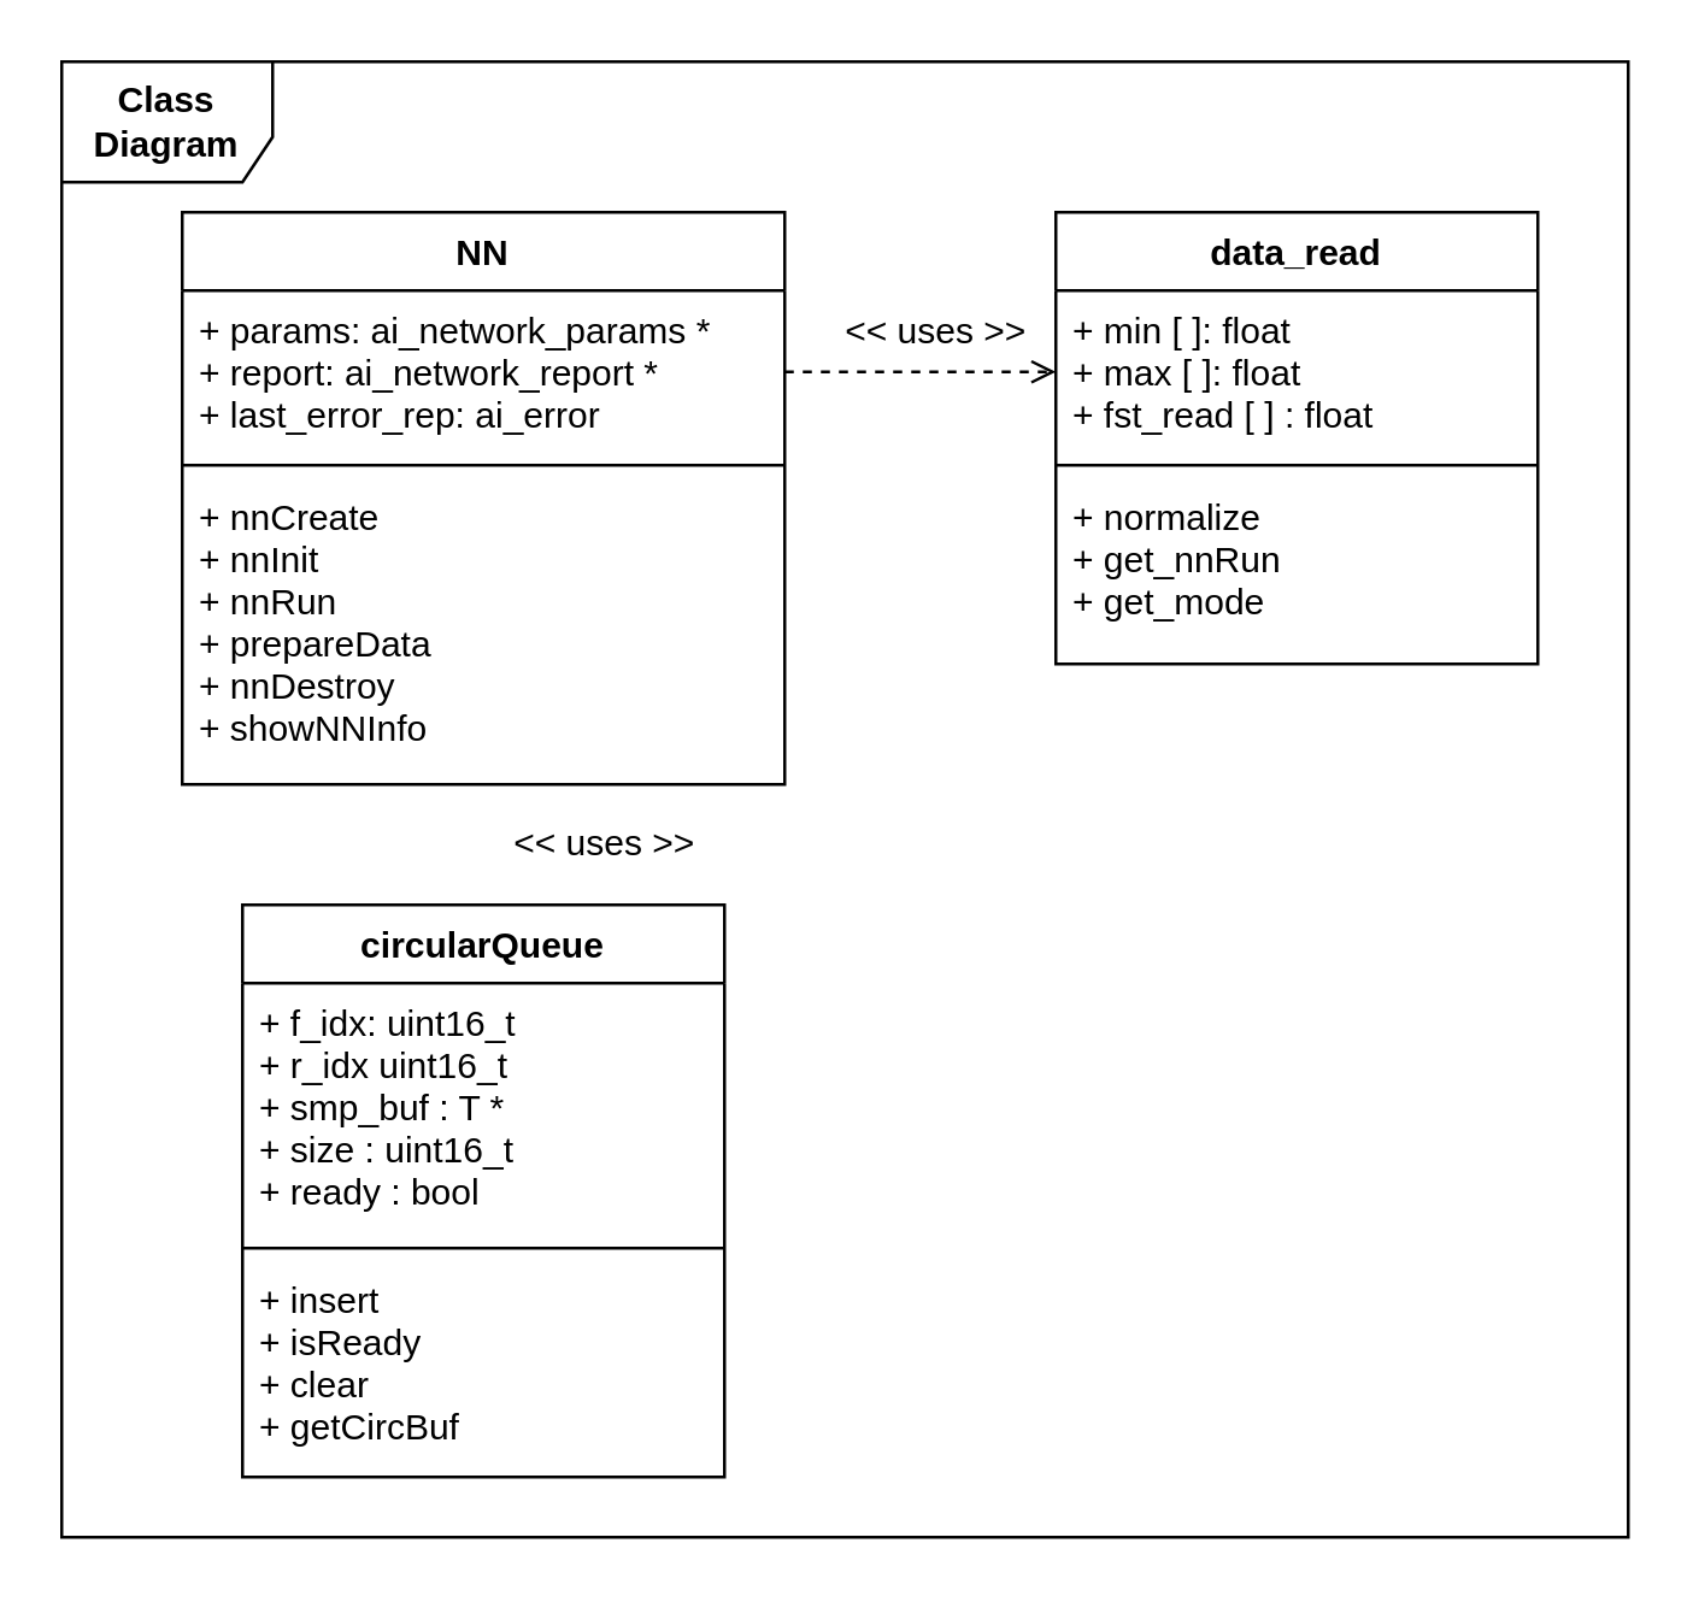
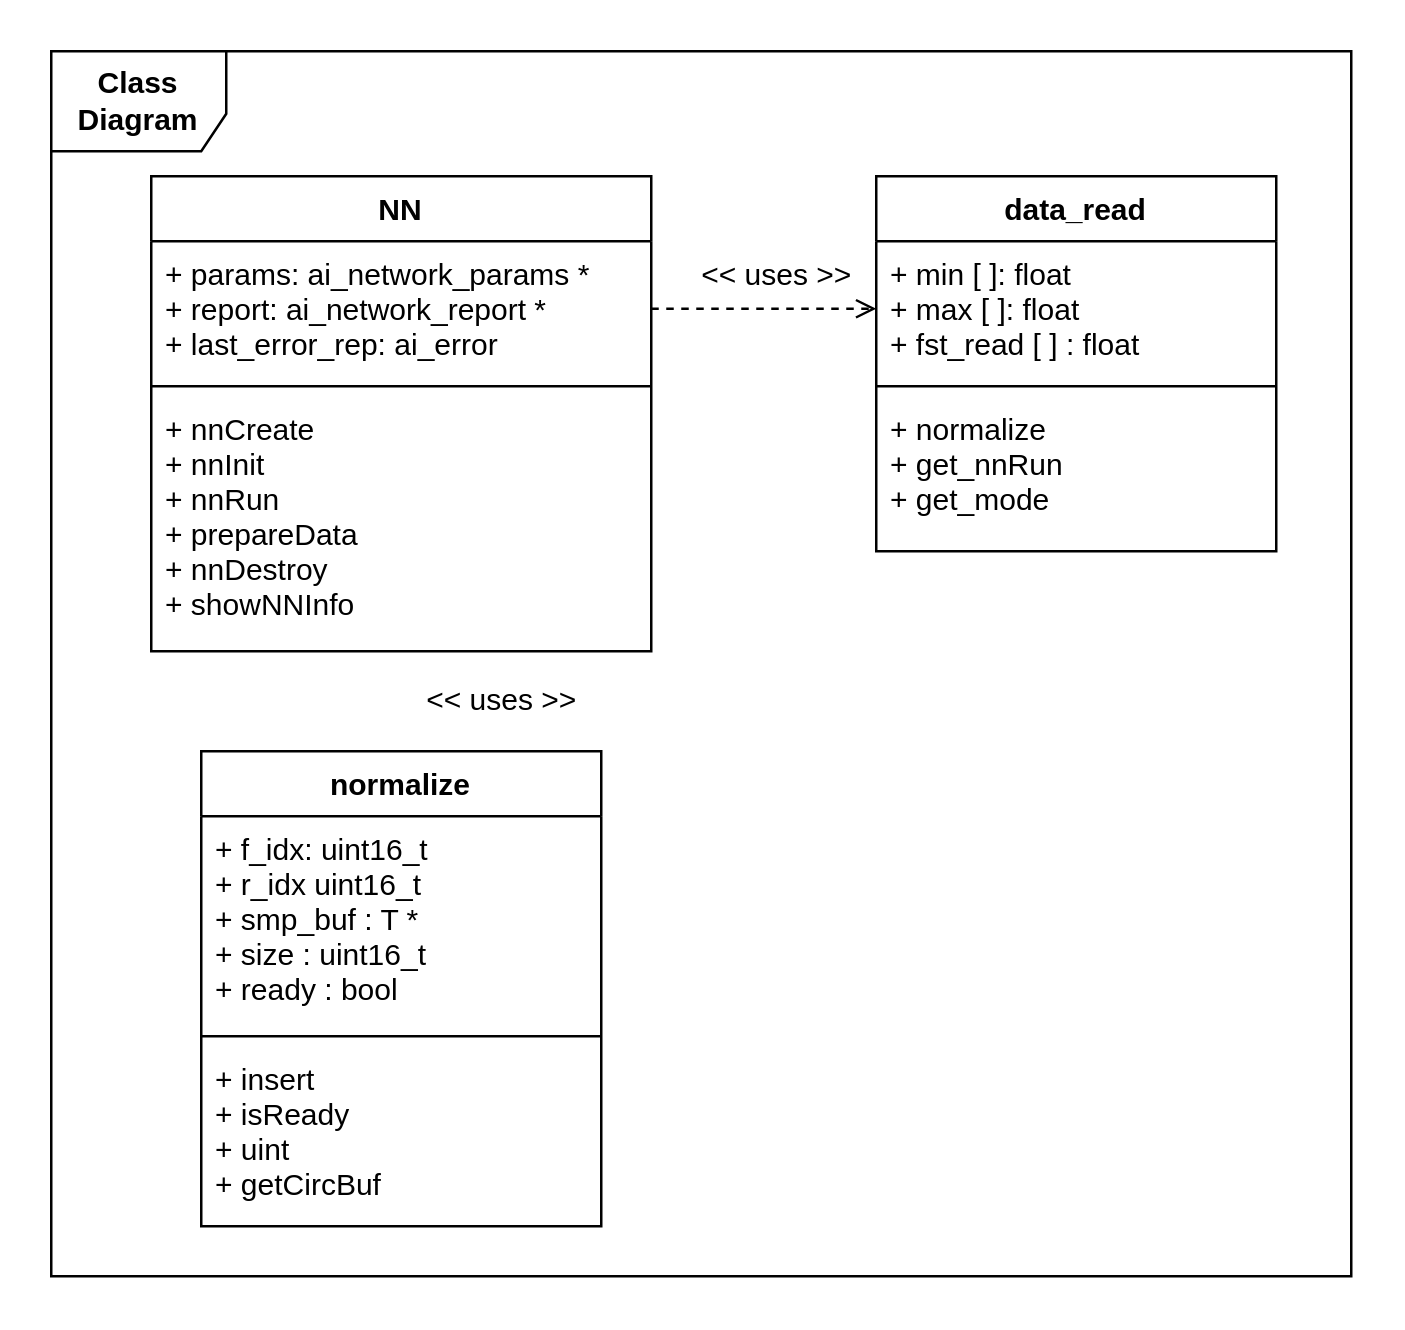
- <mxCell id="10" value="circularQueue" style="swimlane;fontStyle=1;align=center;verticalAlign=top;childLayout=stackLayout;horizontal=1;startSize=26;horizontalStack=0;resizeParent=1;resizeParentMax=0;resizeLast=0;collapsible=1;marginBottom=0;fontFamily=Helvetica;" vertex="1" parent="1"><mxGeometry x="80" y="300" width="160" height="190" as="geometry" /></mxCell>
+ <mxCell id="10" value="normalize" style="swimlane;fontStyle=1;align=center;verticalAlign=top;childLayout=stackLayout;horizontal=1;startSize=26;horizontalStack=0;resizeParent=1;resizeParentMax=0;resizeLast=0;collapsible=1;marginBottom=0;fontFamily=Helvetica;" vertex="1" parent="1"><mxGeometry x="80" y="300" width="160" height="190" as="geometry" /></mxCell>
- <mxCell id="13" value="+ insert&#10;+ isReady&#10;+ clear&#10;+ getCircBuf" style="text;strokeColor=none;fillColor=none;align=left;verticalAlign=top;spacingLeft=4;spacingRight=4;overflow=hidden;rotatable=0;points=[[0,0.5],[1,0.5]];portConstraint=eastwest;" vertex="1" parent="10"><mxGeometry y="118" width="160" height="72" as="geometry" /></mxCell>
+ <mxCell id="13" value="+ insert&#10;+ isReady&#10;+ uint&#10;+ getCircBuf" style="text;strokeColor=none;fillColor=none;align=left;verticalAlign=top;spacingLeft=4;spacingRight=4;overflow=hidden;rotatable=0;points=[[0,0.5],[1,0.5]];portConstraint=eastwest;" vertex="1" parent="10"><mxGeometry y="118" width="160" height="72" as="geometry" /></mxCell>
